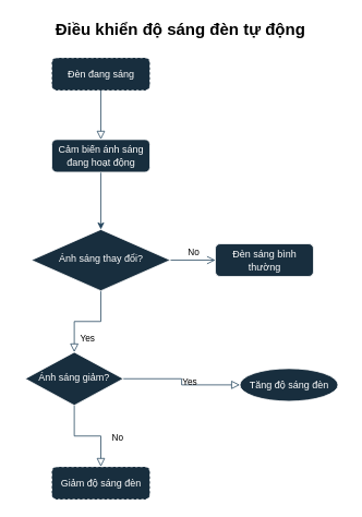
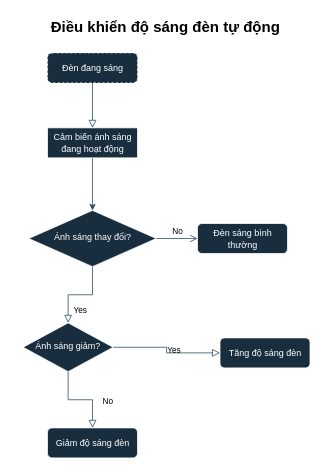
- <mxCell id="15" value="Cảm biến ánh sáng đang hoạt động" style="rounded=1;whiteSpace=wrap;html=1;fontSize=12;glass=0;strokeWidth=1;shadow=0;labelBackgroundColor=none;fillColor=#182E3E;strokeColor=#FFFFFF;fontColor=#FFFFFF;" parent="1" vertex="1"><mxGeometry x="62.5" y="170" width="120" height="40" as="geometry" /></mxCell>
+ <mxCell id="15" value="Cảm biến ánh sáng đang hoạt động" style="whiteSpace=wrap;html=1;fontSize=12;glass=0;strokeWidth=1;shadow=0;labelBackgroundColor=none;fillColor=#182E3E;strokeColor=#FFFFFF;fontColor=#FFFFFF;rounded=0;" parent="1" vertex="1"><mxGeometry x="62.5" y="170" width="120" height="40" as="geometry" /></mxCell>
- <mxCell id="12" value="Tăng độ sáng đèn" style="ellipse;whiteSpace=wrap;html=1;fontSize=12;glass=0;strokeWidth=1;shadow=0;labelBackgroundColor=none;fillColor=#182E3E;strokeColor=#FFFFFF;fontColor=#FFFFFF;" parent="1" vertex="1"><mxGeometry x="292.5" y="450" width="120" height="40" as="geometry" /></mxCell>
+ <mxCell id="12" value="Tăng độ sáng đèn" style="rounded=1;whiteSpace=wrap;html=1;fontSize=12;glass=0;strokeWidth=1;shadow=0;labelBackgroundColor=none;fillColor=#182E3E;strokeColor=#FFFFFF;fontColor=#FFFFFF;" parent="1" vertex="1"><mxGeometry x="292.5" y="450" width="120" height="40" as="geometry" /></mxCell>
- <mxCell id="11" value="Giảm độ sáng đèn" style="rounded=1;whiteSpace=wrap;html=1;fontSize=12;glass=0;strokeWidth=1;shadow=0;labelBackgroundColor=none;fillColor=#182E3E;strokeColor=#FFFFFF;fontColor=#FFFFFF;dashed=1;" parent="1" vertex="1"><mxGeometry x="62.5" y="570" width="120" height="40" as="geometry" /></mxCell>
+ <mxCell id="11" value="Giảm độ sáng đèn" style="rounded=1;whiteSpace=wrap;html=1;fontSize=12;glass=0;strokeWidth=1;shadow=0;labelBackgroundColor=none;fillColor=#182E3E;strokeColor=#FFFFFF;fontColor=#FFFFFF;" parent="1" vertex="1"><mxGeometry x="62.5" y="570" width="120" height="40" as="geometry" /></mxCell>
